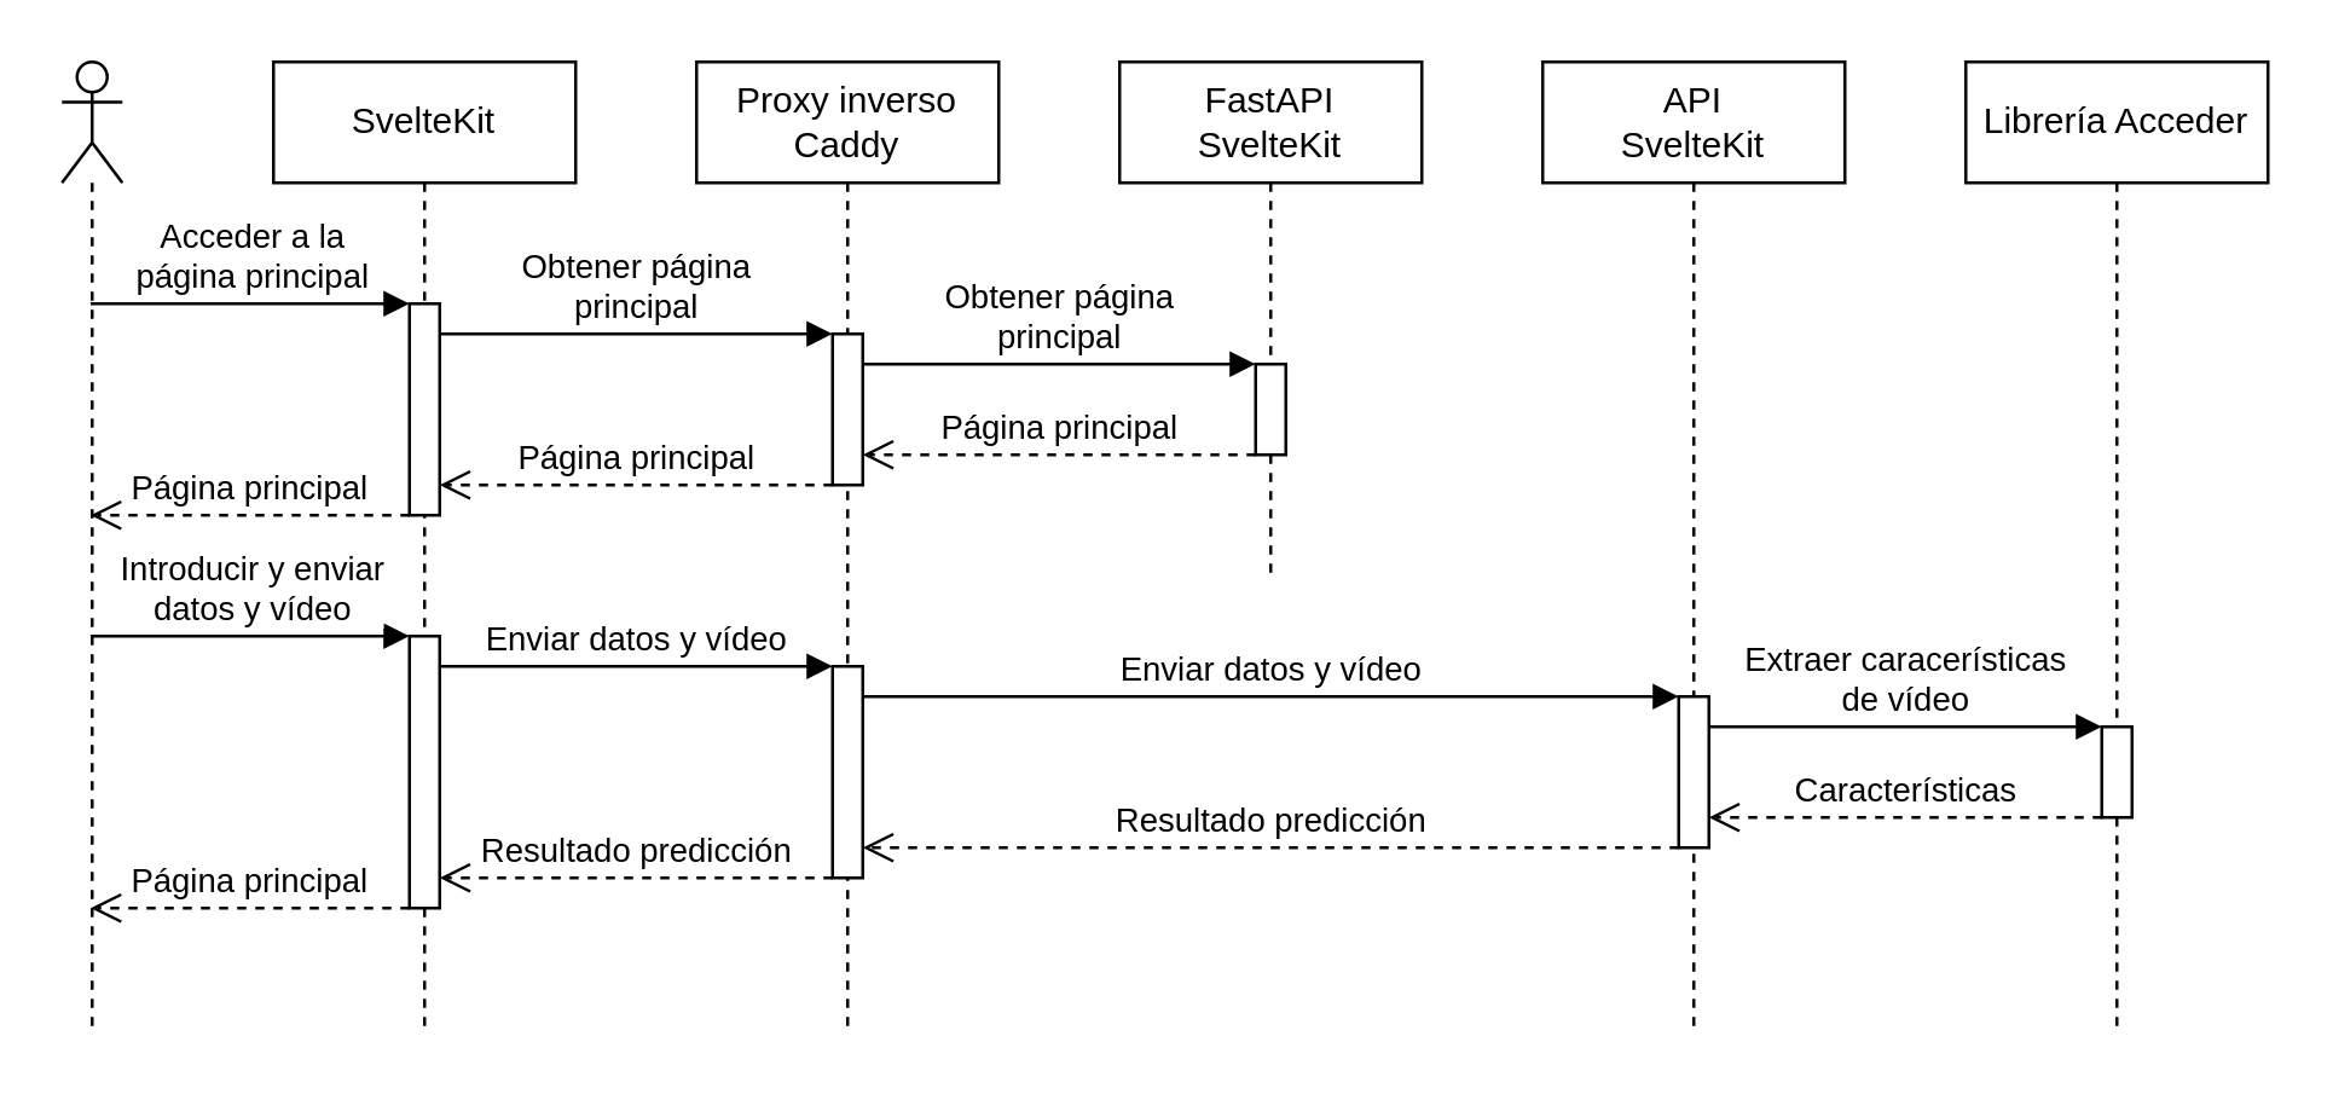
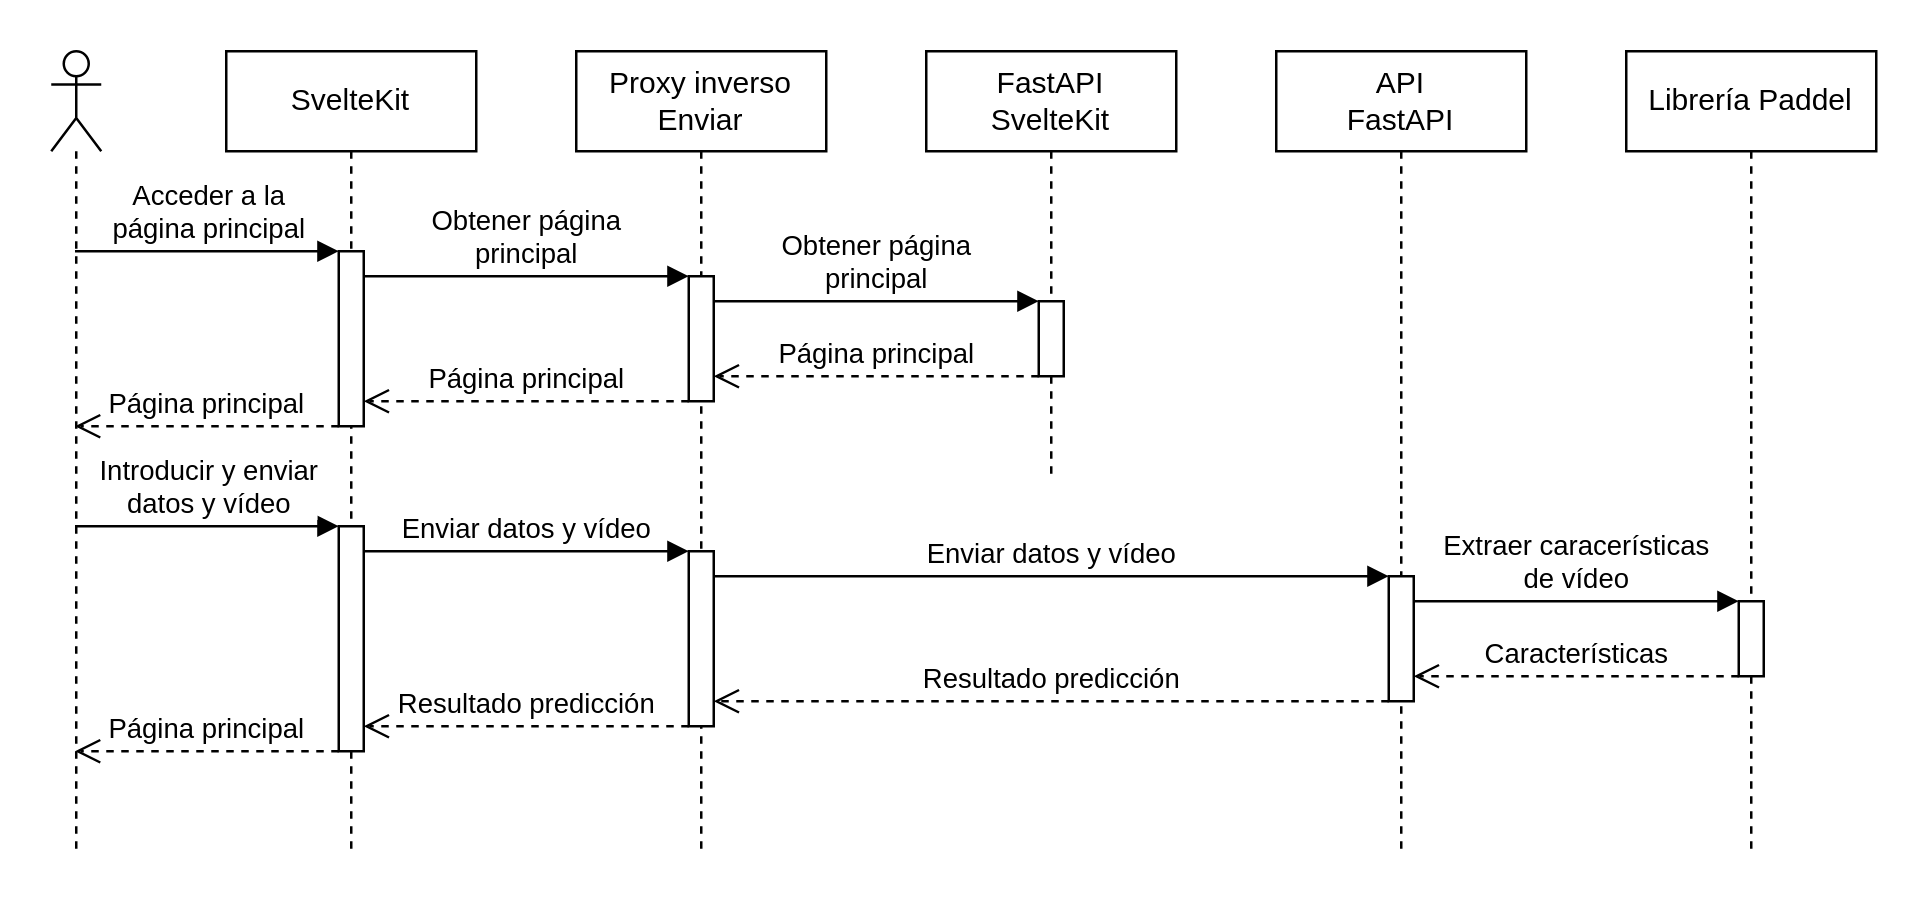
- <mxCell id="13" value="&lt;div&gt;Proxy inverso&lt;/div&gt;&lt;div&gt;Caddy&lt;br&gt;&lt;/div&gt;" style="shape=umlLifeline;perimeter=lifelinePerimeter;whiteSpace=wrap;html=1;container=1;dropTarget=0;collapsible=0;recursiveResize=0;outlineConnect=0;portConstraint=eastwest;newEdgeStyle={&quot;edgeStyle&quot;:&quot;elbowEdgeStyle&quot;,&quot;elbow&quot;:&quot;vertical&quot;,&quot;curved&quot;:0,&quot;rounded&quot;:0};" vertex="1" parent="1"><mxGeometry x="230" y="20" width="100" height="320" as="geometry" /></mxCell>
+ <mxCell id="13" value="&lt;div&gt;Proxy inverso&lt;/div&gt;&lt;div&gt;Enviar&lt;br&gt;&lt;/div&gt;" style="shape=umlLifeline;perimeter=lifelinePerimeter;whiteSpace=wrap;html=1;container=1;dropTarget=0;collapsible=0;recursiveResize=0;outlineConnect=0;portConstraint=eastwest;newEdgeStyle={&quot;edgeStyle&quot;:&quot;elbowEdgeStyle&quot;,&quot;elbow&quot;:&quot;vertical&quot;,&quot;curved&quot;:0,&quot;rounded&quot;:0};" vertex="1" parent="1"><mxGeometry x="230" y="20" width="100" height="320" as="geometry" /></mxCell>
- <mxCell id="2" value="&lt;div&gt;API&lt;/div&gt;SvelteKit" style="shape=umlLifeline;perimeter=lifelinePerimeter;whiteSpace=wrap;html=1;container=0;dropTarget=0;collapsible=0;recursiveResize=0;outlineConnect=0;portConstraint=eastwest;newEdgeStyle={&quot;edgeStyle&quot;:&quot;elbowEdgeStyle&quot;,&quot;elbow&quot;:&quot;vertical&quot;,&quot;curved&quot;:0,&quot;rounded&quot;:0};" vertex="1" parent="1"><mxGeometry x="510" y="20" width="100" height="320" as="geometry" /></mxCell>
+ <mxCell id="2" value="&lt;div&gt;API&lt;/div&gt;FastAPI" style="shape=umlLifeline;perimeter=lifelinePerimeter;whiteSpace=wrap;html=1;container=0;dropTarget=0;collapsible=0;recursiveResize=0;outlineConnect=0;portConstraint=eastwest;newEdgeStyle={&quot;edgeStyle&quot;:&quot;elbowEdgeStyle&quot;,&quot;elbow&quot;:&quot;vertical&quot;,&quot;curved&quot;:0,&quot;rounded&quot;:0};" vertex="1" parent="1"><mxGeometry x="510" y="20" width="100" height="320" as="geometry" /></mxCell>
- <mxCell id="6" value="Librería Acceder" style="shape=umlLifeline;perimeter=lifelinePerimeter;whiteSpace=wrap;html=1;container=1;dropTarget=0;collapsible=0;recursiveResize=0;outlineConnect=0;portConstraint=eastwest;newEdgeStyle={&quot;edgeStyle&quot;:&quot;elbowEdgeStyle&quot;,&quot;elbow&quot;:&quot;vertical&quot;,&quot;curved&quot;:0,&quot;rounded&quot;:0};" vertex="1" parent="1"><mxGeometry x="650" y="20" width="100" height="320" as="geometry" /></mxCell>
+ <mxCell id="6" value="Librería Paddel" style="shape=umlLifeline;perimeter=lifelinePerimeter;whiteSpace=wrap;html=1;container=1;dropTarget=0;collapsible=0;recursiveResize=0;outlineConnect=0;portConstraint=eastwest;newEdgeStyle={&quot;edgeStyle&quot;:&quot;elbowEdgeStyle&quot;,&quot;elbow&quot;:&quot;vertical&quot;,&quot;curved&quot;:0,&quot;rounded&quot;:0};" vertex="1" parent="1"><mxGeometry x="650" y="20" width="100" height="320" as="geometry" /></mxCell>
